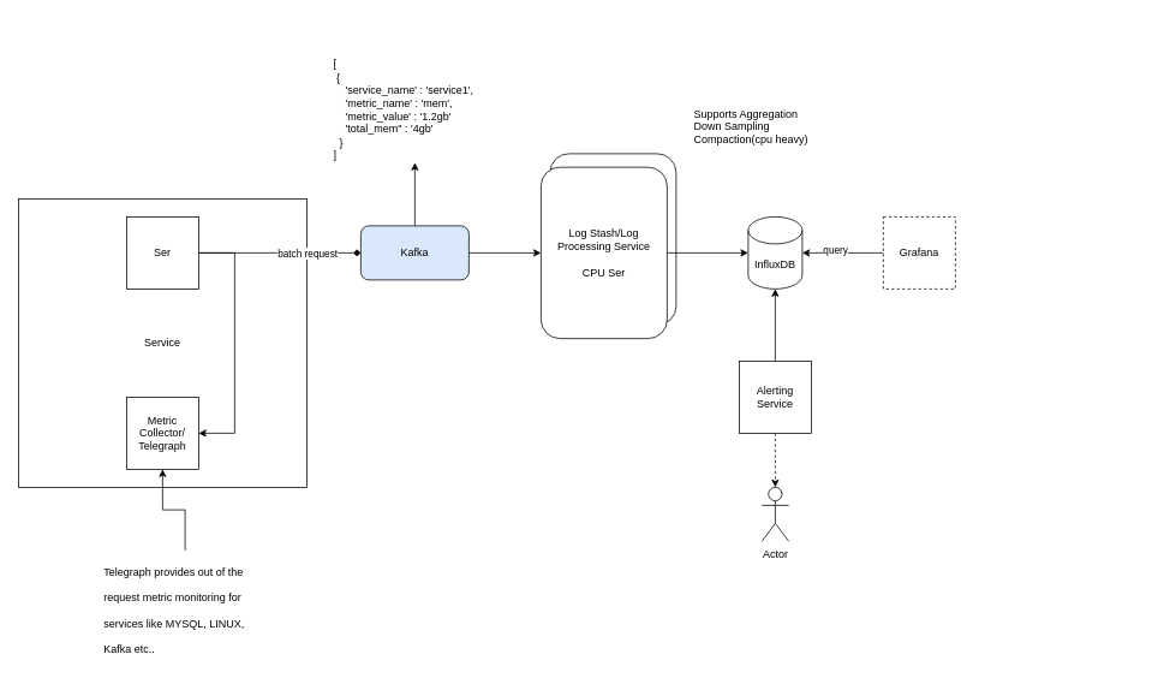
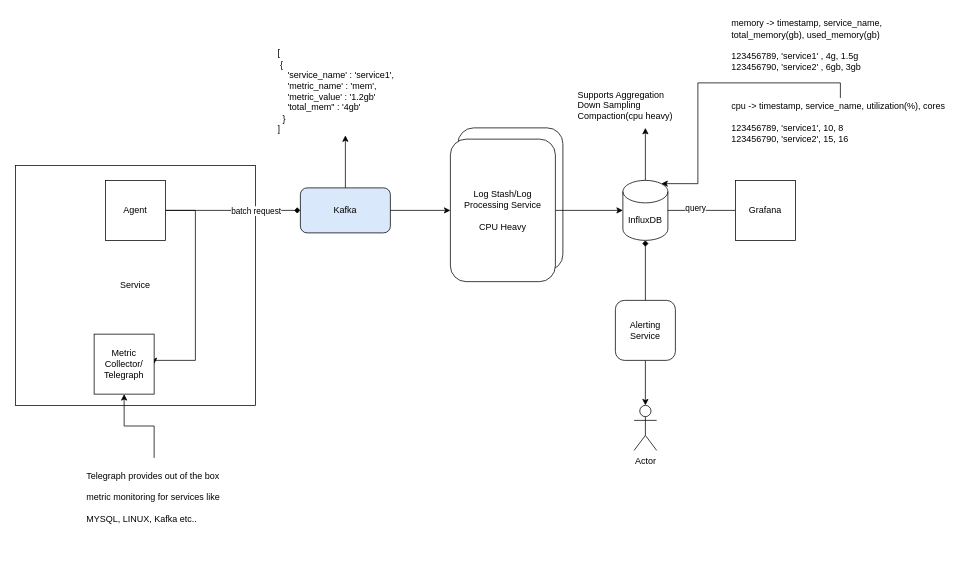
+ <mxCell id="29" value="&lt;br&gt;memory -&amp;gt; timestamp, service_name, total_memory(gb), used_memory(gb)&lt;br&gt;&lt;br&gt;123456789, 'service1' , 4g, 1.5g&lt;br&gt;123456790, 'service2' , 6gb, 3gb" style="text;html=1;strokeColor=none;fillColor=none;spacing=5;spacingTop=-20;whiteSpace=wrap;overflow=hidden;rounded=0;" vertex="1" parent="1"><mxGeometry x="970" y="20" width="300" height="80" as="geometry" /></mxCell>
+ <mxCell id="28" value="&lt;br&gt;cpu -&amp;gt; timestamp, service_name, utilization(%), cores&lt;br&gt;&lt;br&gt;123456789, 'service1', 10, 8&lt;br&gt;123456790, 'service2', 15, 16" style="text;html=1;strokeColor=none;fillColor=none;spacing=5;spacingTop=-20;whiteSpace=wrap;overflow=hidden;rounded=0;" vertex="1" parent="1"><mxGeometry x="970" y="130" width="300" height="80" as="geometry" /></mxCell>
+ <mxCell id="14" style="edgeStyle=orthogonalEdgeStyle;rounded=0;orthogonalLoop=1;jettySize=auto;html=1;" edge="1" parent="1" source="15" target="21"><mxGeometry relative="1" as="geometry" /></mxCell>
+ <mxCell id="27" style="edgeStyle=orthogonalEdgeStyle;rounded=0;orthogonalLoop=1;jettySize=auto;html=1;entryX=0.855;entryY=0;entryDx=0;entryDy=4.35;entryPerimeter=0;" edge="1" parent="1" source="28" target="15"><mxGeometry relative="1" as="geometry"><Array as="points"><mxPoint x="930" y="110" /><mxPoint x="930" y="244" /></Array></mxGeometry></mxCell>
- <mxCell id="7" value="Ser" style="whiteSpace=wrap;html=1;aspect=fixed;" vertex="1" parent="1"><mxGeometry x="140" y="240" width="80" height="80" as="geometry" /></mxCell>
+ <mxCell id="7" value="Agent" style="whiteSpace=wrap;html=1;aspect=fixed;" vertex="1" parent="1"><mxGeometry x="140" y="240" width="80" height="80" as="geometry" /></mxCell>
- <mxCell id="13" value="Log Stash/Log Processing Service&lt;br&gt;&lt;br&gt;CPU Ser" style="rounded=1;whiteSpace=wrap;html=1;" vertex="1" parent="1"><mxGeometry x="600" y="185" width="140" height="190" as="geometry" /></mxCell>
+ <mxCell id="13" value="Log Stash/Log Processing Service&lt;br&gt;&lt;br&gt;CPU Heavy" style="rounded=1;whiteSpace=wrap;html=1;" vertex="1" parent="1"><mxGeometry x="600" y="185" width="140" height="190" as="geometry" /></mxCell>
- <mxCell id="16" style="edgeStyle=orthogonalEdgeStyle;rounded=0;orthogonalLoop=1;jettySize=auto;html=1;entryX=1;entryY=0.5;entryDx=0;entryDy=0;entryPerimeter=0;" edge="1" parent="1" source="18" target="15"><mxGeometry relative="1" as="geometry" /></mxCell>
+ <mxCell id="16" style="edgeStyle=orthogonalEdgeStyle;rounded=0;orthogonalLoop=1;jettySize=auto;html=1;entryX=1;entryY=0.5;entryDx=0;entryDy=0;entryPerimeter=0;endArrow=none;" edge="1" parent="1" source="18" target="15"><mxGeometry relative="1" as="geometry" /></mxCell>
- <mxCell id="18" value="Grafana" style="whiteSpace=wrap;html=1;aspect=fixed;dashed=1;" vertex="1" parent="1"><mxGeometry x="980" y="240" width="80" height="80" as="geometry" /></mxCell>
+ <mxCell id="18" value="Grafana" style="whiteSpace=wrap;html=1;aspect=fixed;" vertex="1" parent="1"><mxGeometry x="980" y="240" width="80" height="80" as="geometry" /></mxCell>
- <mxCell id="22" style="edgeStyle=orthogonalEdgeStyle;rounded=0;orthogonalLoop=1;jettySize=auto;html=1;entryX=0.5;entryY=1;entryDx=0;entryDy=0;entryPerimeter=0;" edge="1" parent="1" source="24" target="15"><mxGeometry relative="1" as="geometry" /></mxCell>
+ <mxCell id="22" style="edgeStyle=orthogonalEdgeStyle;rounded=0;orthogonalLoop=1;jettySize=auto;html=1;entryX=0.5;entryY=1;entryDx=0;entryDy=0;entryPerimeter=0;endArrow=diamond;" edge="1" parent="1" source="24" target="15"><mxGeometry relative="1" as="geometry" /></mxCell>
- <mxCell id="24" value="Alerting Service" style="whiteSpace=wrap;html=1;aspect=fixed;" vertex="1" parent="1"><mxGeometry x="820" y="400" width="80" height="80" as="geometry" /></mxCell>
+ <mxCell id="24" value="Alerting Service" style="whiteSpace=wrap;html=1;aspect=fixed;rounded=1;" vertex="1" parent="1"><mxGeometry x="820" y="400" width="80" height="80" as="geometry" /></mxCell>
- <mxCell id="8" value="Metric&lt;br&gt;Collector/ Telegraph" style="whiteSpace=wrap;html=1;aspect=fixed;" vertex="1" parent="1"><mxGeometry x="140" y="440" width="80" height="80" as="geometry" /></mxCell>
+ <mxCell id="8" value="Metric&lt;br&gt;Collector/ Telegraph" style="whiteSpace=wrap;html=1;aspect=fixed;" vertex="1" parent="1"><mxGeometry x="125" y="445" width="80" height="80" as="geometry" /></mxCell>
- <mxCell id="23" style="edgeStyle=orthogonalEdgeStyle;rounded=0;orthogonalLoop=1;jettySize=auto;html=1;dashed=1;" edge="1" parent="1" source="24" target="25"><mxGeometry relative="1" as="geometry" /></mxCell>
+ <mxCell id="23" style="edgeStyle=orthogonalEdgeStyle;rounded=0;orthogonalLoop=1;jettySize=auto;html=1;" edge="1" parent="1" source="24" target="25"><mxGeometry relative="1" as="geometry" /></mxCell>
- <mxCell id="20" value="&lt;h1&gt;&lt;span style=&quot;font-size: 12px ; font-weight: normal&quot;&gt;Telegraph provides out of the request metric monitoring for services like MYSQL, LINUX, Kafka etc..&amp;nbsp;&lt;/span&gt;&lt;br&gt;&lt;/h1&gt;" style="text;html=1;strokeColor=none;fillColor=none;spacing=5;spacingTop=-20;whiteSpace=wrap;overflow=hidden;rounded=0;" vertex="1" parent="1"><mxGeometry x="110" y="610" width="190" height="120" as="geometry" /></mxCell>
+ <mxCell id="20" value="&lt;h1&gt;&lt;span style=&quot;font-size: 12px ; font-weight: normal&quot;&gt;Telegraph provides out of the box metric monitoring for services like MYSQL, LINUX, Kafka etc..&amp;nbsp;&lt;/span&gt;&lt;br&gt;&lt;/h1&gt;" style="text;html=1;strokeColor=none;fillColor=none;spacing=5;spacingTop=-20;whiteSpace=wrap;overflow=hidden;rounded=0;" vertex="1" parent="1"><mxGeometry x="110" y="610" width="190" height="120" as="geometry" /></mxCell>
